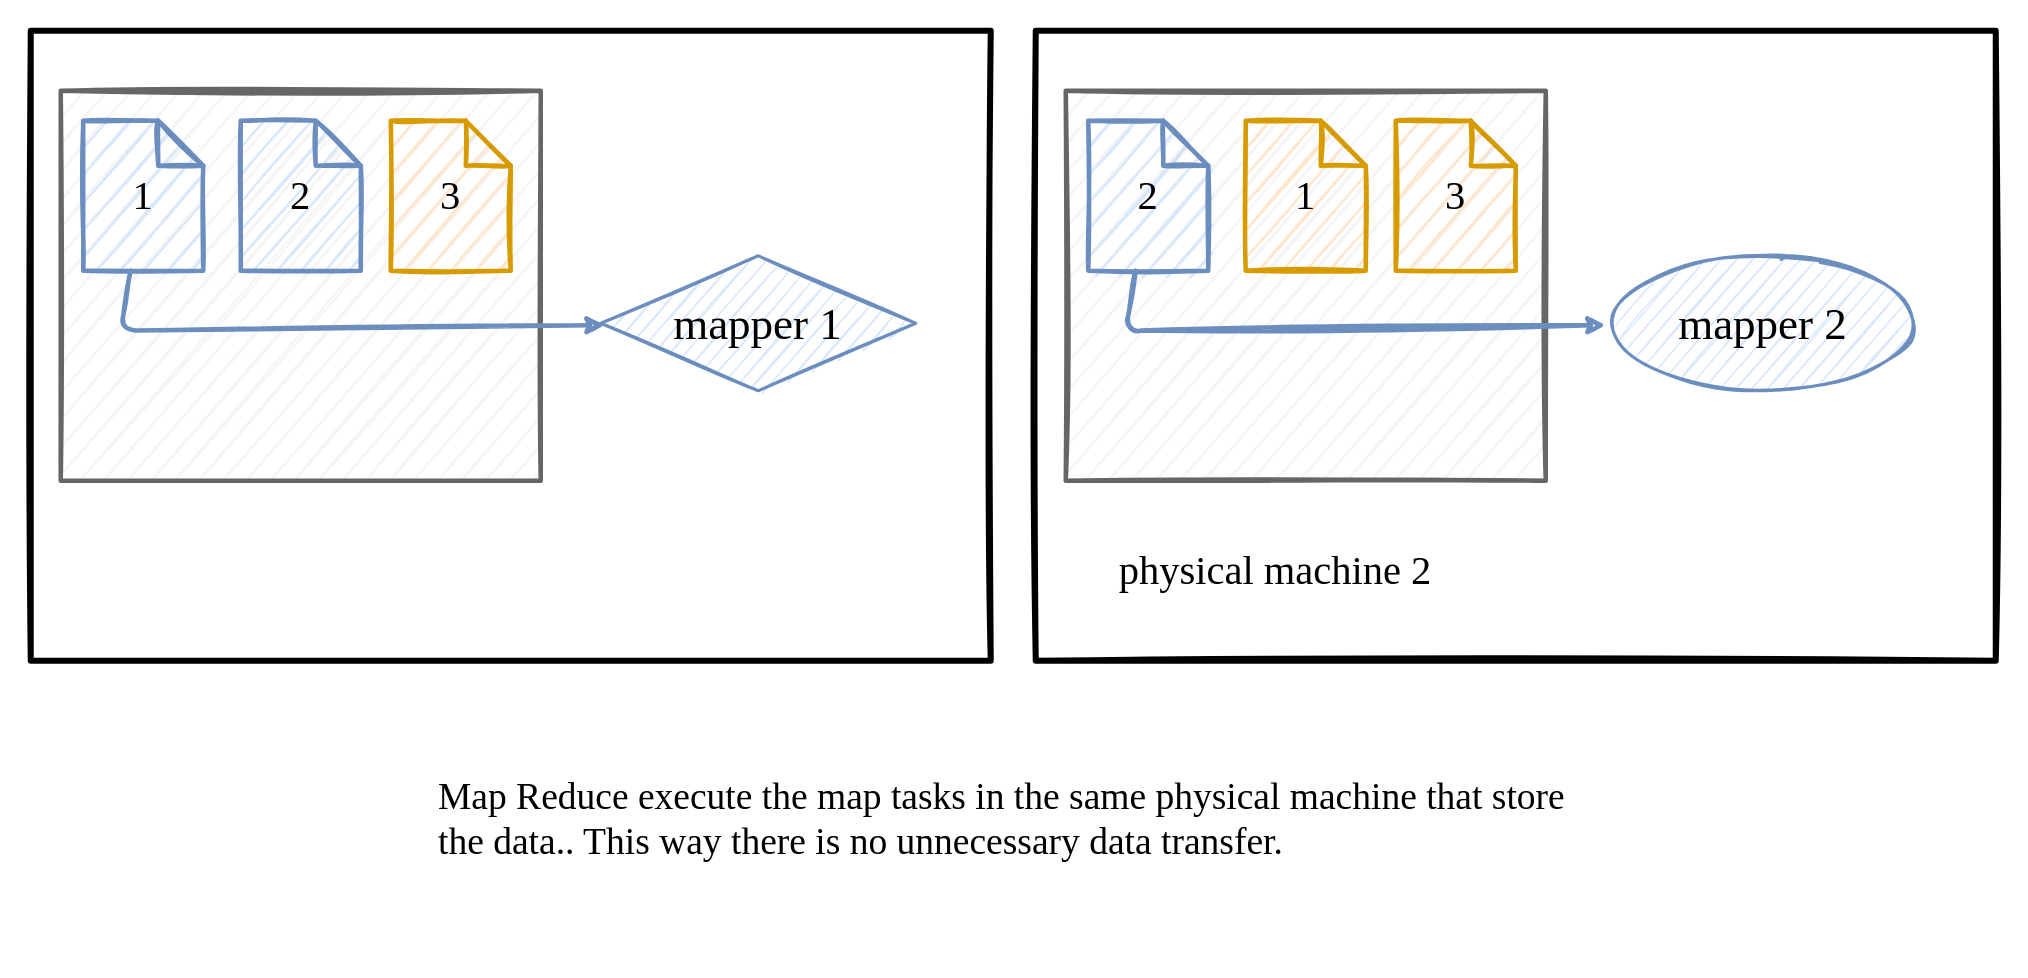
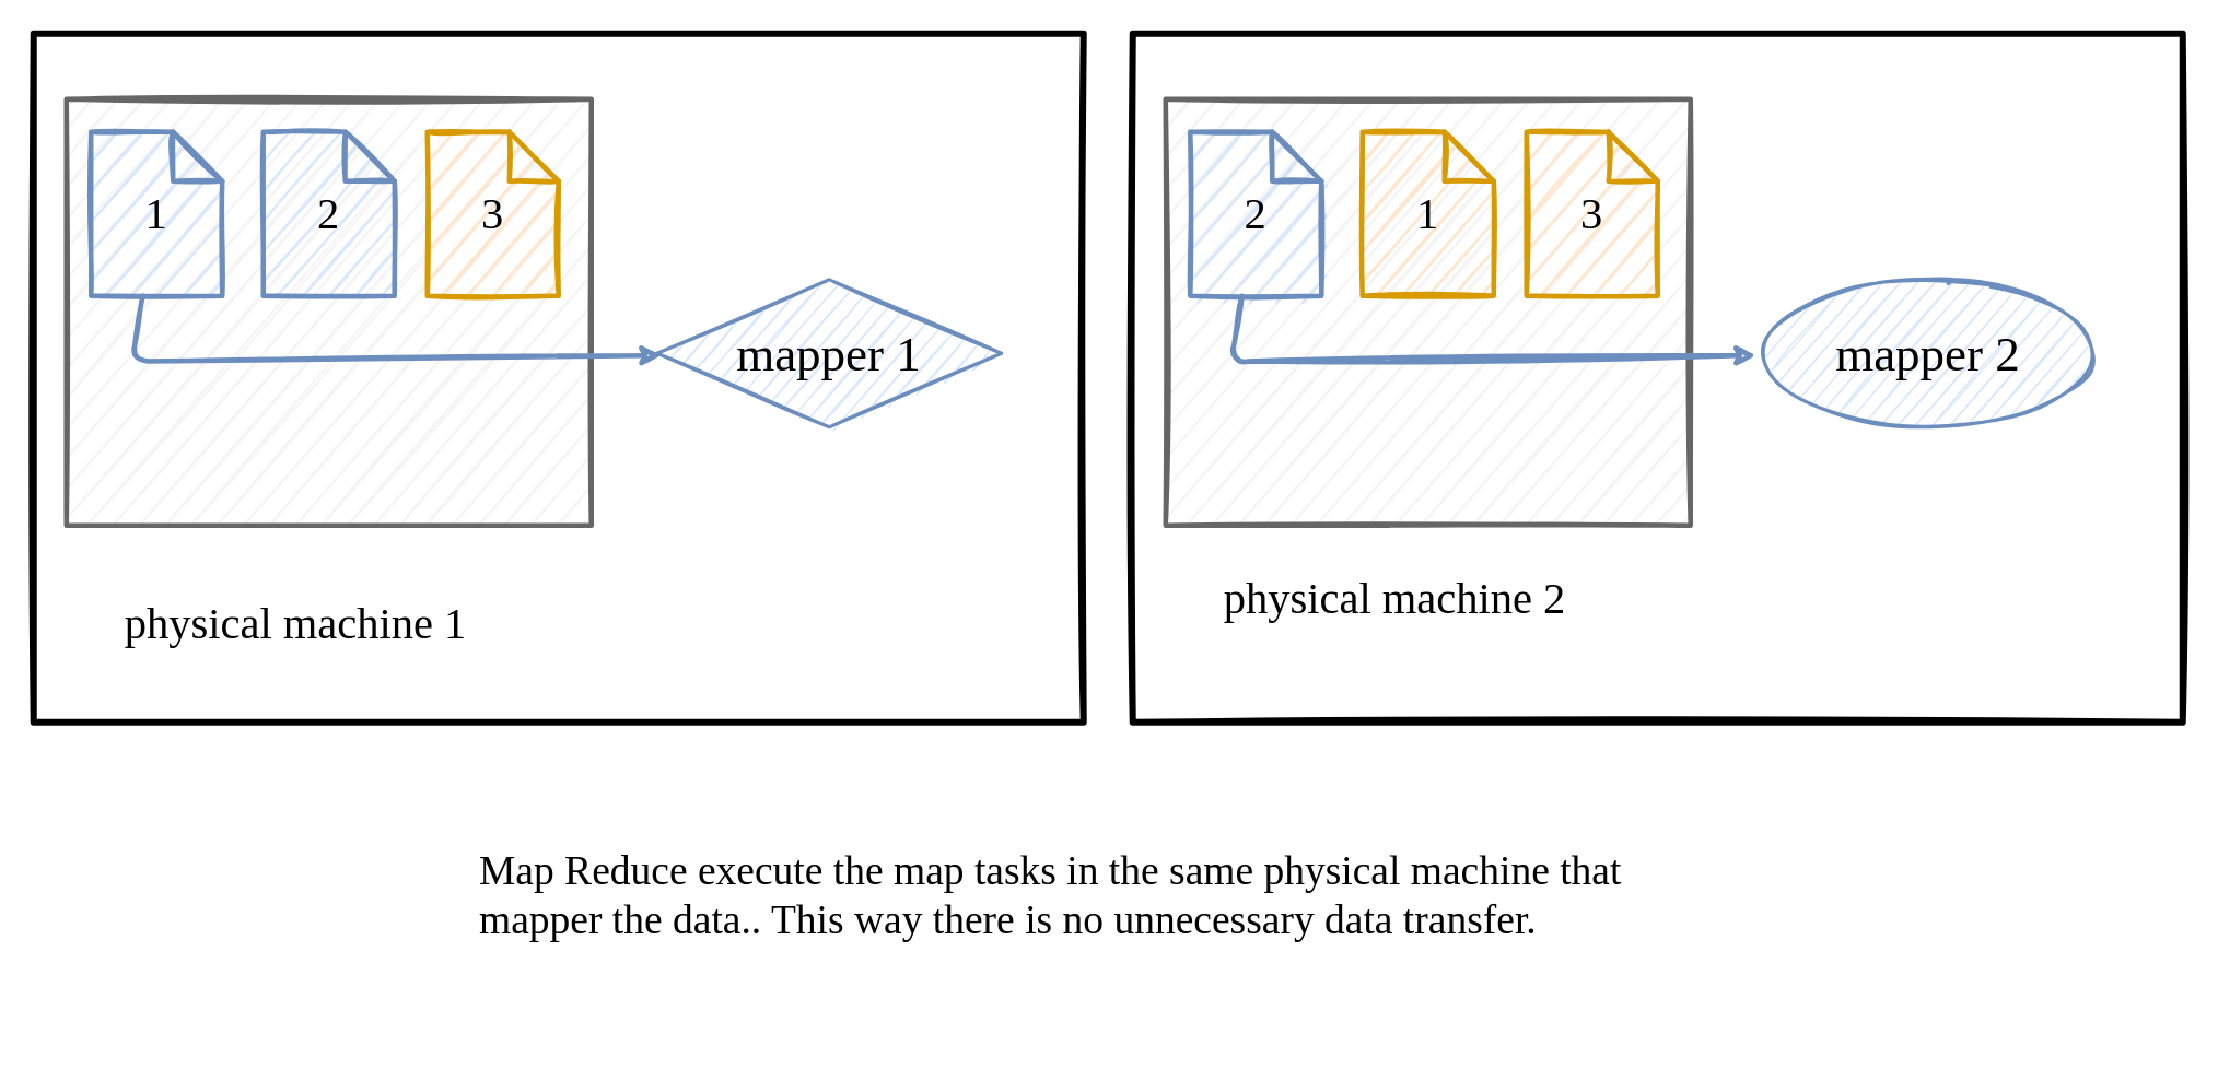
+ <mxCell id="13" value="physical machine 1" style="text;html=1;strokeColor=none;fillColor=none;align=center;verticalAlign=middle;whiteSpace=wrap;rounded=0;sketch=1;fontSize=27;fontFamily=Architects Daughter;" vertex="1" parent="1"><mxGeometry x="50" y="350" width="260" height="60" as="geometry" /></mxCell>
- <mxCell id="17" value="physical machine 2" style="text;html=1;strokeColor=none;fillColor=none;align=center;verticalAlign=middle;whiteSpace=wrap;rounded=0;sketch=1;fontSize=27;fontFamily=Architects Daughter;" vertex="1" parent="1"><mxGeometry x="720" y="350" width="260" height="60" as="geometry" /></mxCell>
+ <mxCell id="17" value="physical machine 2" style="text;html=1;strokeColor=none;fillColor=none;align=center;verticalAlign=middle;whiteSpace=wrap;rounded=0;sketch=1;fontSize=27;fontFamily=Architects Daughter;" vertex="1" parent="1"><mxGeometry x="720" y="335" width="260" height="60" as="geometry" /></mxCell>
- <mxCell id="18" value="&lt;font face=&quot;Architects Daughter&quot; style=&quot;font-size: 25px&quot;&gt;Map Reduce execute the map tasks in the same physical machine that store the data.. This way there is no unnecessary data transfer.&lt;br&gt;&lt;/font&gt;" style="text;html=1;strokeColor=none;fillColor=none;align=left;verticalAlign=middle;whiteSpace=wrap;rounded=0;sketch=1;" vertex="1" parent="1"><mxGeometry x="290" y="460" width="775" height="170" as="geometry" /></mxCell>
+ <mxCell id="18" value="&lt;font face=&quot;Architects Daughter&quot; style=&quot;font-size: 25px&quot;&gt;Map Reduce execute the map tasks in the same physical machine that mapper the data.. This way there is no unnecessary data transfer.&lt;br&gt;&lt;/font&gt;" style="text;html=1;strokeColor=none;fillColor=none;align=left;verticalAlign=middle;whiteSpace=wrap;rounded=0;sketch=1;" vertex="1" parent="1"><mxGeometry x="290" y="460" width="775" height="170" as="geometry" /></mxCell>
